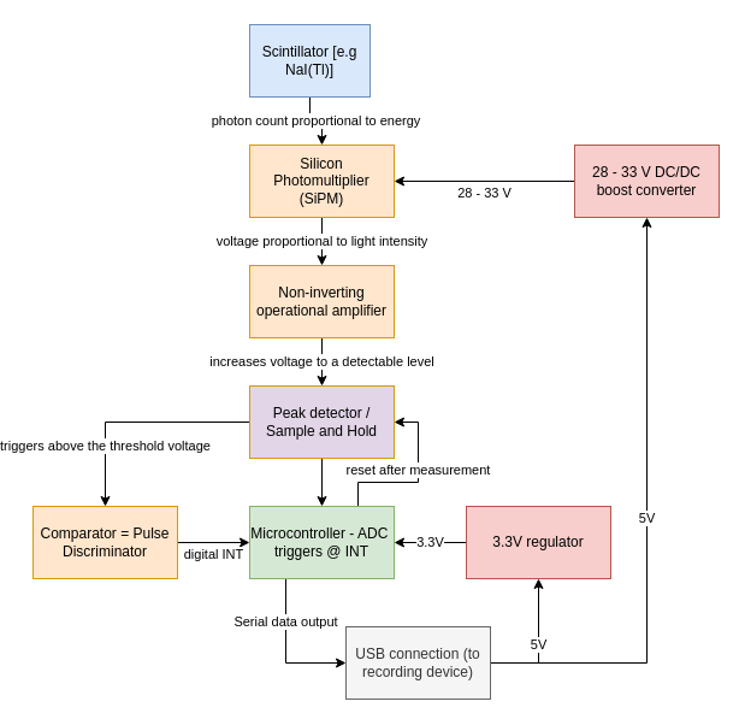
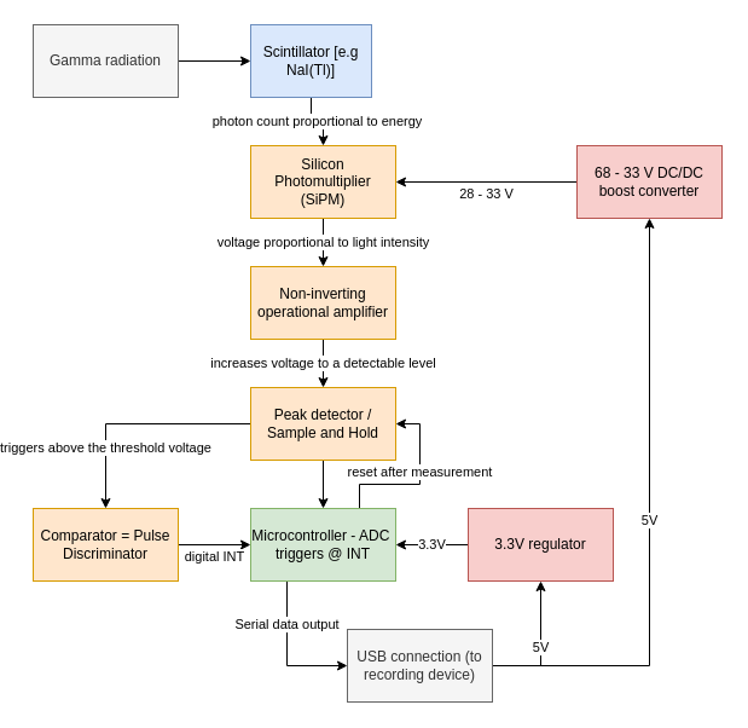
+ <mxCell id="10" value="&lt;div&gt;Gamma radiation&lt;/div&gt;" style="rounded=0;whiteSpace=wrap;html=1;fillColor=#f5f5f5;strokeColor=#666666;fontColor=#333333;" parent="1" vertex="1"><mxGeometry x="20" y="20" width="120" height="60" as="geometry" /></mxCell>
+ <mxCell id="9" value="" style="edgeStyle=orthogonalEdgeStyle;rounded=0;orthogonalLoop=1;jettySize=auto;html=1;" parent="1" source="10" target="8" edge="1"><mxGeometry relative="1" as="geometry" /></mxCell>
- <mxCell id="12" value="&lt;div&gt;28 - 33 V DC/DC boost converter&lt;/div&gt;" style="rounded=0;whiteSpace=wrap;html=1;fillColor=#f8cecc;strokeColor=#b85450;" parent="1" vertex="1"><mxGeometry x="470" y="120" width="120" height="60" as="geometry" /></mxCell>
+ <mxCell id="12" value="&lt;div&gt;68 - 33 V DC/DC boost converter&lt;/div&gt;" style="rounded=0;whiteSpace=wrap;html=1;fillColor=#f8cecc;strokeColor=#b85450;" parent="1" vertex="1"><mxGeometry x="470" y="120" width="120" height="60" as="geometry" /></mxCell>
- <mxCell id="22" value="Peak detector / Sample and Hold" style="rounded=0;whiteSpace=wrap;html=1;fillColor=#e1d5e7;strokeColor=#d79b00;" parent="1" vertex="1"><mxGeometry x="200" y="320" width="120" height="60" as="geometry" /></mxCell>
+ <mxCell id="22" value="Peak detector / Sample and Hold" style="rounded=0;whiteSpace=wrap;html=1;fillColor=#ffe6cc;strokeColor=#d79b00;" parent="1" vertex="1"><mxGeometry x="200" y="320" width="120" height="60" as="geometry" /></mxCell>
